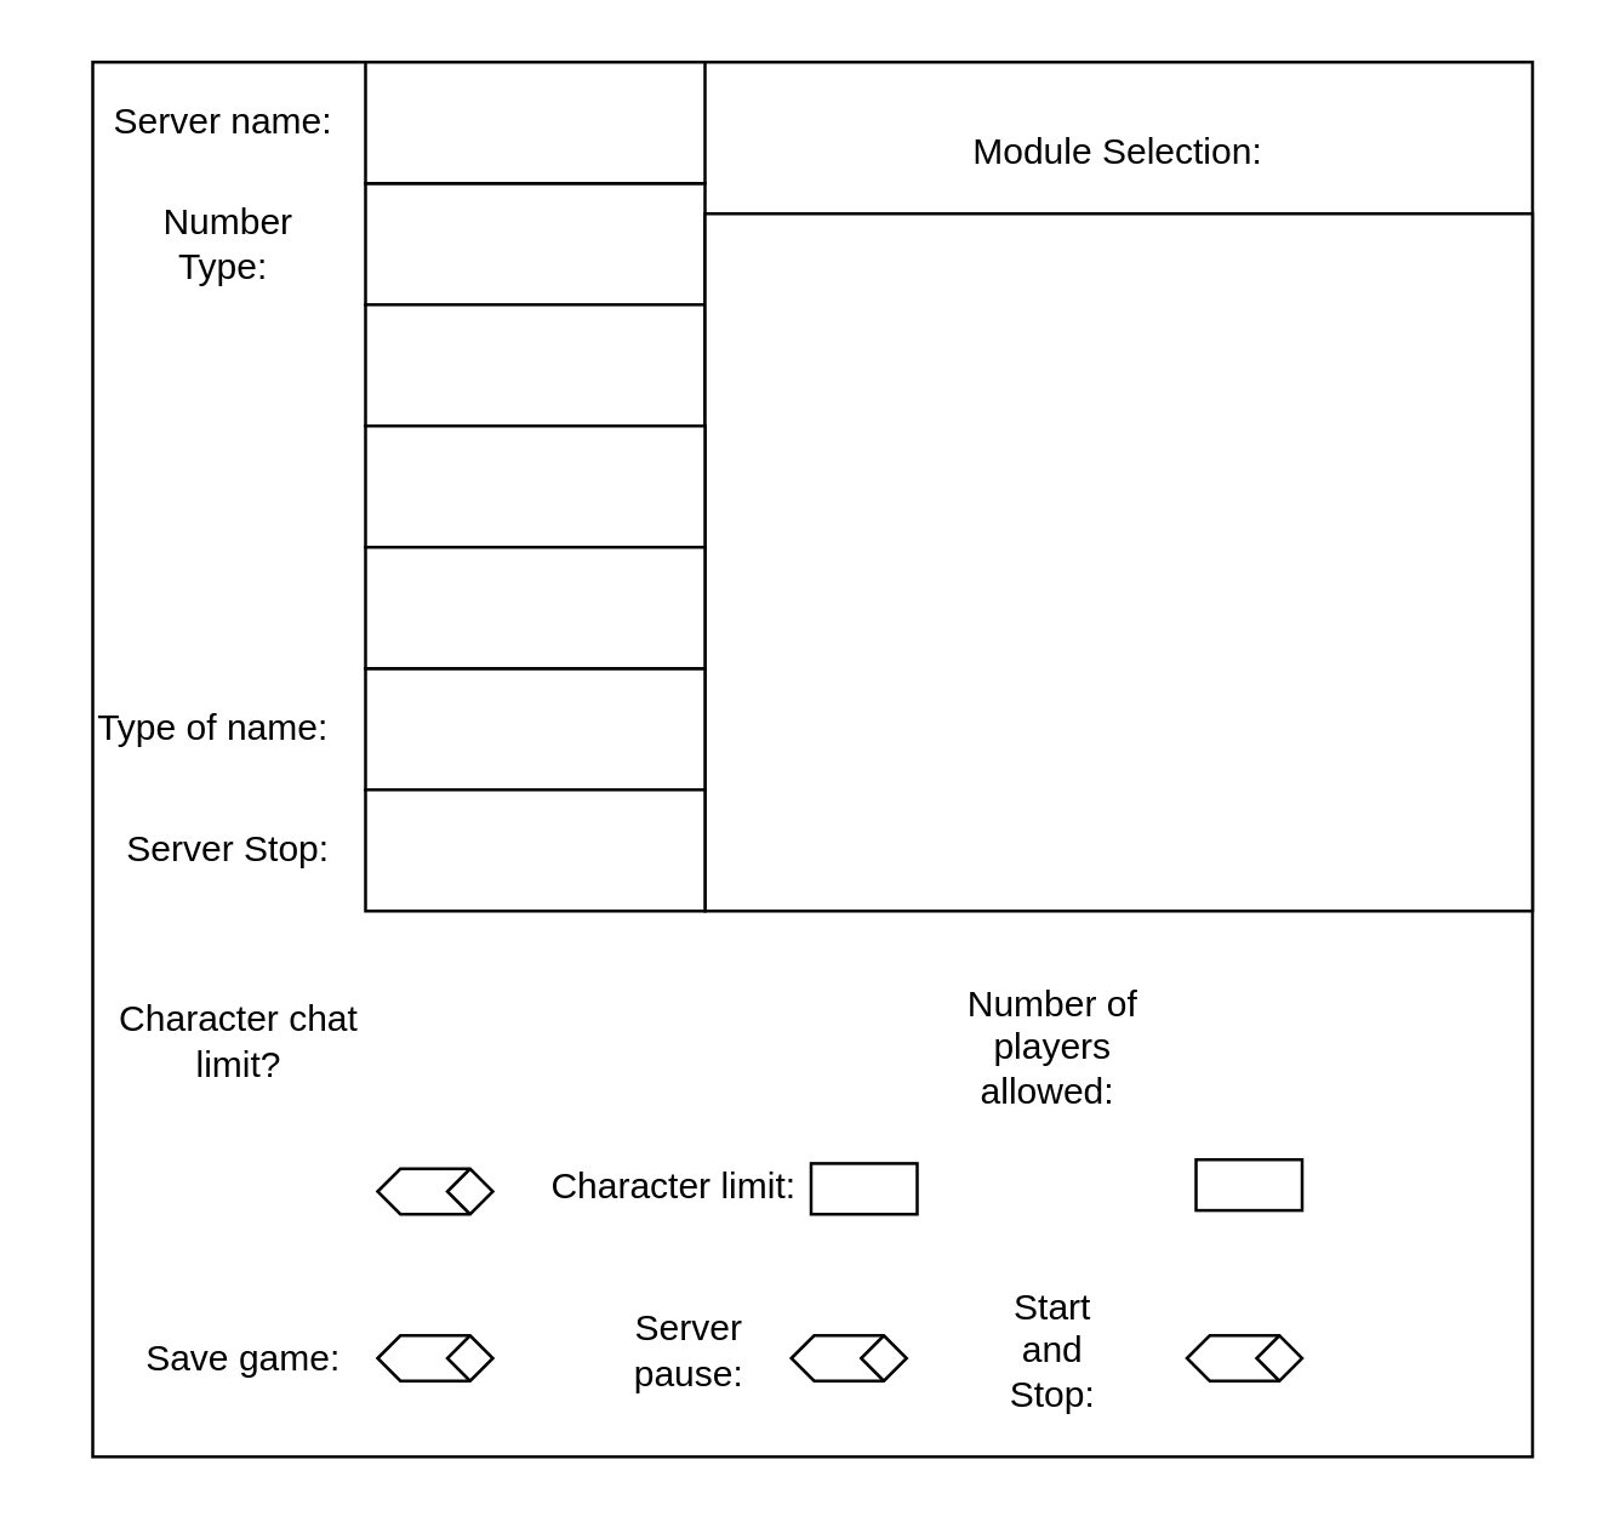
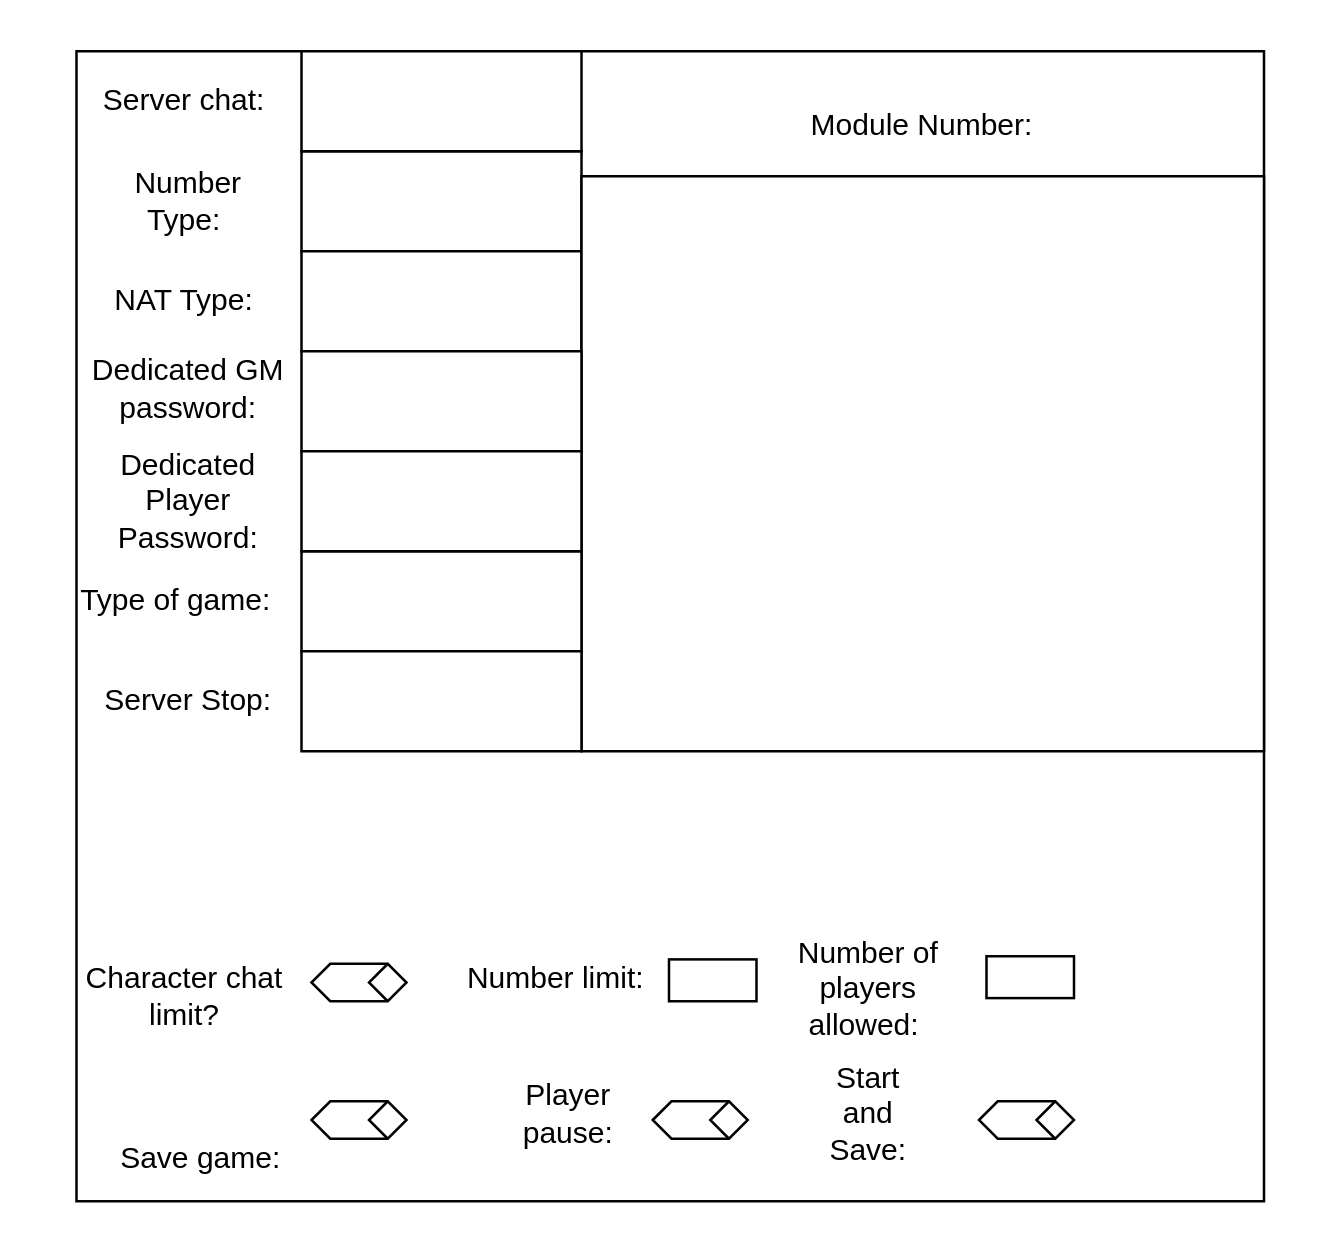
- <mxCell id="11" value="Server name:&amp;nbsp;" style="text;html=1;strokeColor=none;fillColor=none;align=center;verticalAlign=middle;whiteSpace=wrap;rounded=0;" vertex="1" parent="1"><mxGeometry x="35" y="30" width="80" height="20" as="geometry" /></mxCell>
+ <mxCell id="11" value="Server chat:&amp;nbsp;" style="text;html=1;strokeColor=none;fillColor=none;align=center;verticalAlign=middle;whiteSpace=wrap;rounded=0;" vertex="1" parent="1"><mxGeometry x="35" y="30" width="80" height="20" as="geometry" /></mxCell>
- <mxCell id="25" value="Module Selection:" style="text;html=1;strokeColor=none;fillColor=none;align=center;verticalAlign=middle;whiteSpace=wrap;rounded=0;" vertex="1" parent="1"><mxGeometry x="316" y="40" width="105" height="20" as="geometry" /></mxCell>
+ <mxCell id="25" value="Module Number:" style="text;html=1;strokeColor=none;fillColor=none;align=center;verticalAlign=middle;whiteSpace=wrap;rounded=0;" vertex="1" parent="1"><mxGeometry x="316" y="40" width="105" height="20" as="geometry" /></mxCell>
+ <mxCell id="14" value="NAT Type:&amp;nbsp;" style="text;html=1;strokeColor=none;fillColor=none;align=center;verticalAlign=middle;whiteSpace=wrap;rounded=0;" vertex="1" parent="1"><mxGeometry x="35" y="110" width="80" height="20" as="geometry" /></mxCell>
+ <mxCell id="15" value="Dedicated GM password:" style="text;html=1;strokeColor=none;fillColor=none;align=center;verticalAlign=middle;whiteSpace=wrap;rounded=0;" vertex="1" parent="1"><mxGeometry x="30" y="140" width="90" height="30" as="geometry" /></mxCell>
+ <mxCell id="23" value="Dedicated Player Password:" style="text;html=1;strokeColor=none;fillColor=none;align=center;verticalAlign=middle;whiteSpace=wrap;rounded=0;" vertex="1" parent="1"><mxGeometry x="50" y="185.5" width="50" height="29" as="geometry" /></mxCell>
- <mxCell id="16" value="Type of name:" style="text;html=1;strokeColor=none;fillColor=none;align=center;verticalAlign=middle;whiteSpace=wrap;rounded=0;" vertex="1" parent="1"><mxGeometry x="30" y="230" width="80" height="20" as="geometry" /></mxCell>
+ <mxCell id="16" value="Type of game:" style="text;html=1;strokeColor=none;fillColor=none;align=center;verticalAlign=middle;whiteSpace=wrap;rounded=0;" vertex="1" parent="1"><mxGeometry x="30" y="230" width="80" height="20" as="geometry" /></mxCell>
- <mxCell id="19" value="Character chat limit?" style="text;html=1;strokeColor=none;fillColor=none;align=center;verticalAlign=middle;whiteSpace=wrap;rounded=0;" vertex="1" parent="1"><mxGeometry x="35" y="315" width="87" height="55" as="geometry" /></mxCell>
+ <mxCell id="19" value="Character chat limit?" style="text;html=1;strokeColor=none;fillColor=none;align=center;verticalAlign=middle;whiteSpace=wrap;rounded=0;" vertex="1" parent="1"><mxGeometry x="30" y="370" width="87" height="55" as="geometry" /></mxCell>
- <mxCell id="17" value="Number of players allowed:&amp;nbsp;" style="text;html=1;strokeColor=none;fillColor=none;align=center;verticalAlign=middle;whiteSpace=wrap;rounded=0;" vertex="1" parent="1"><mxGeometry x="303" y="332" width="88" height="26.74" as="geometry" /></mxCell>
+ <mxCell id="17" value="Number of players allowed:&amp;nbsp;" style="text;html=1;strokeColor=none;fillColor=none;align=center;verticalAlign=middle;whiteSpace=wrap;rounded=0;" vertex="1" parent="1"><mxGeometry x="303" y="382" width="88" height="26.74" as="geometry" /></mxCell>
- <mxCell id="21" value="Character limit:" style="text;html=1;strokeColor=none;fillColor=none;align=center;verticalAlign=middle;whiteSpace=wrap;rounded=0;" vertex="1" parent="1"><mxGeometry x="177" y="370" width="90" height="42" as="geometry" /></mxCell>
+ <mxCell id="21" value="Number limit:" style="text;html=1;strokeColor=none;fillColor=none;align=center;verticalAlign=middle;whiteSpace=wrap;rounded=0;" vertex="1" parent="1"><mxGeometry x="177" y="370" width="90" height="42" as="geometry" /></mxCell>
- <mxCell id="22" value="Server pause:" style="text;html=1;strokeColor=none;fillColor=none;align=center;verticalAlign=middle;whiteSpace=wrap;rounded=0;" vertex="1" parent="1"><mxGeometry x="192" y="435" width="70" height="20" as="geometry" /></mxCell>
+ <mxCell id="22" value="Player pause:" style="text;html=1;strokeColor=none;fillColor=none;align=center;verticalAlign=middle;whiteSpace=wrap;rounded=0;" vertex="1" parent="1"><mxGeometry x="192" y="435" width="70" height="20" as="geometry" /></mxCell>
- <mxCell id="24" value="Start and Stop:" style="text;html=1;strokeColor=none;fillColor=none;align=center;verticalAlign=middle;whiteSpace=wrap;rounded=0;" vertex="1" parent="1"><mxGeometry x="327" y="435" width="40" height="20" as="geometry" /></mxCell>
+ <mxCell id="24" value="Start and Save:" style="text;html=1;strokeColor=none;fillColor=none;align=center;verticalAlign=middle;whiteSpace=wrap;rounded=0;" vertex="1" parent="1"><mxGeometry x="327" y="435" width="40" height="20" as="geometry" /></mxCell>
- <mxCell id="20" value="Save game:" style="text;html=1;strokeColor=none;fillColor=none;align=center;verticalAlign=middle;whiteSpace=wrap;rounded=0;" vertex="1" parent="1"><mxGeometry x="45" y="437.5" width="70" height="20" as="geometry" /></mxCell>
+ <mxCell id="20" value="Save game:" style="text;html=1;strokeColor=none;fillColor=none;align=center;verticalAlign=middle;whiteSpace=wrap;rounded=0;" vertex="1" parent="1"><mxGeometry x="45" y="452.5" width="70" height="20" as="geometry" /></mxCell>
